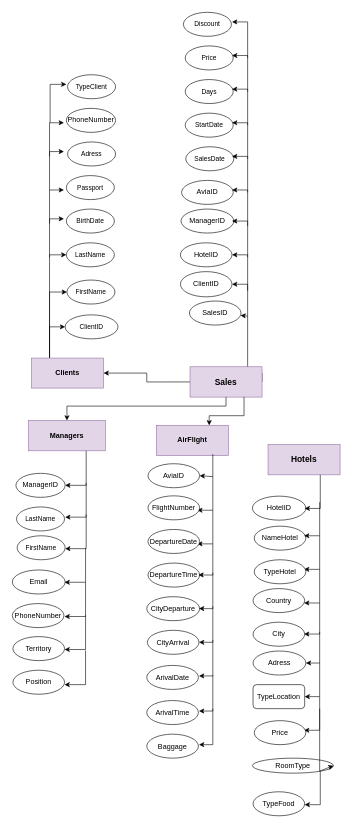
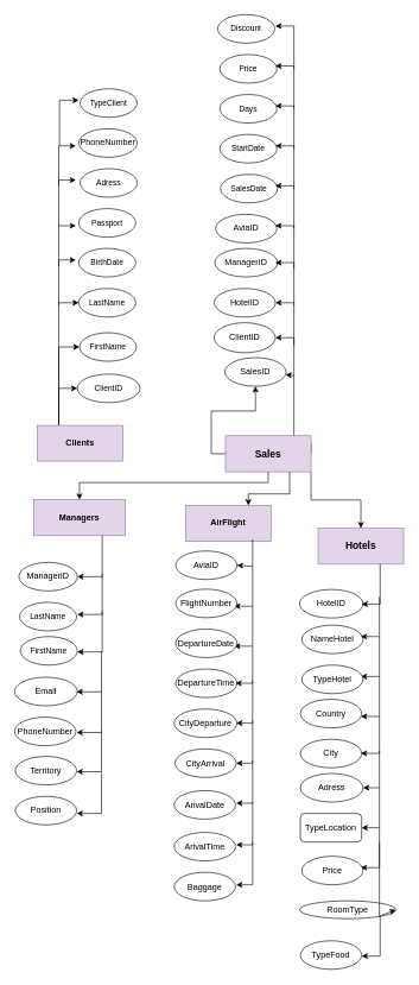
- <mxCell id="7" style="edgeStyle=orthogonalEdgeStyle;rounded=0;orthogonalLoop=1;jettySize=auto;html=1;exitX=0;exitY=0.5;exitDx=0;exitDy=0;" parent="1" source="9" target="5" edge="1"><mxGeometry relative="1" as="geometry" /></mxCell>
+ <mxCell id="7" style="edgeStyle=orthogonalEdgeStyle;rounded=0;orthogonalLoop=1;jettySize=auto;html=1;exitX=0;exitY=0.5;exitDx=0;exitDy=0;" parent="1" source="9" target="14" edge="1"><mxGeometry relative="1" as="geometry" /></mxCell>
+ <mxCell id="8" style="edgeStyle=orthogonalEdgeStyle;rounded=0;orthogonalLoop=1;jettySize=auto;html=1;exitX=1;exitY=1;exitDx=0;exitDy=0;" parent="1" source="9" target="29" edge="1"><mxGeometry relative="1" as="geometry" /></mxCell>
